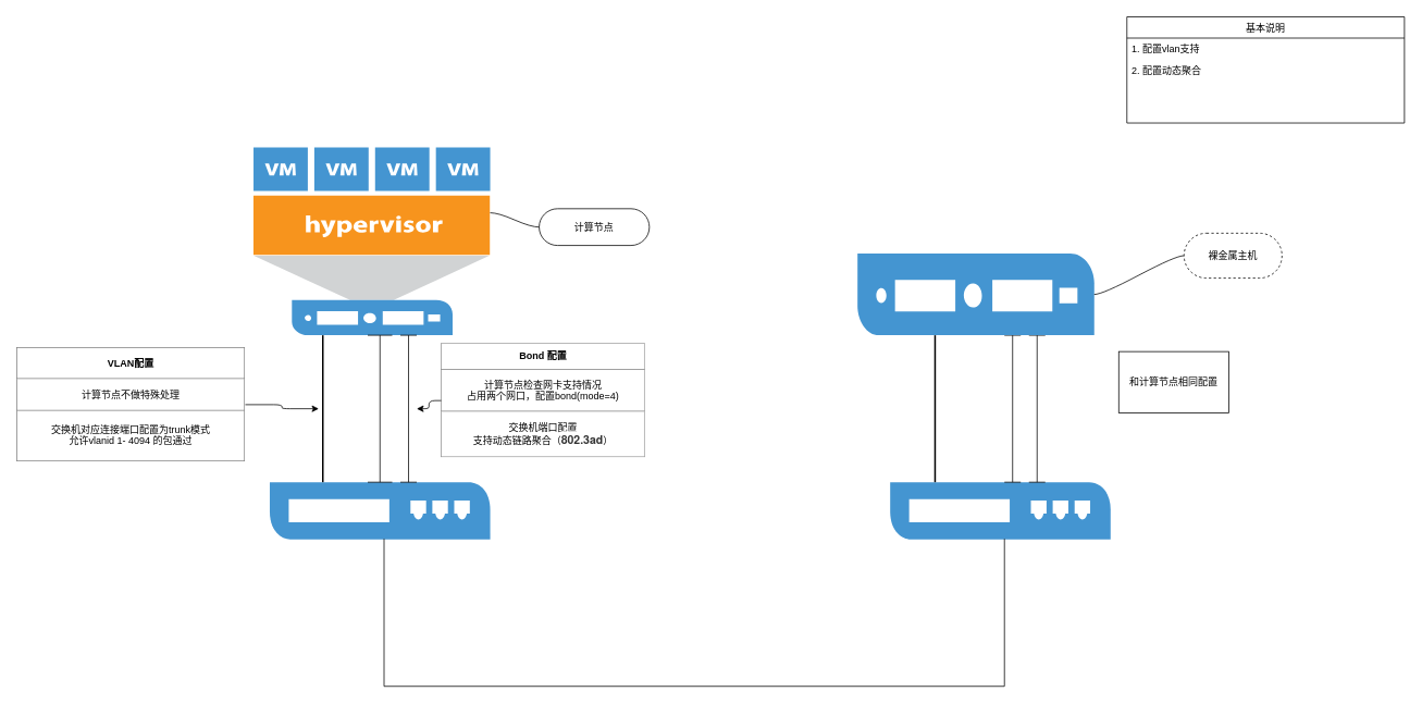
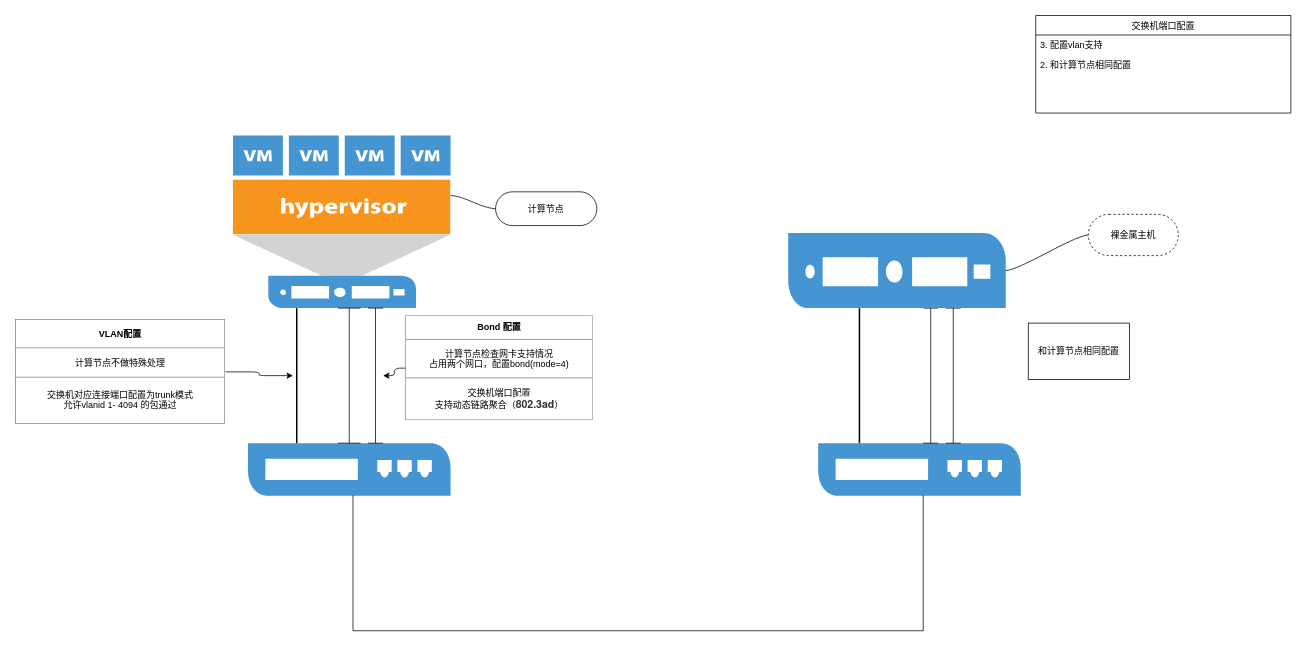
- <mxCell id="2" value="基本说明" style="swimlane;fontStyle=0;childLayout=stackLayout;horizontal=1;startSize=26;fillColor=none;horizontalStack=0;resizeParent=1;resizeParentMax=0;resizeLast=0;collapsible=1;marginBottom=0;" vertex="1" parent="1"><mxGeometry x="1380" y="20" width="340" height="130" as="geometry" /></mxCell>
+ <mxCell id="2" value="交换机端口配置" style="swimlane;fontStyle=0;childLayout=stackLayout;horizontal=1;startSize=26;fillColor=none;horizontalStack=0;resizeParent=1;resizeParentMax=0;resizeLast=0;collapsible=1;marginBottom=0;" vertex="1" parent="1"><mxGeometry x="1380" y="20" width="340" height="130" as="geometry" /></mxCell>
- <mxCell id="3" value="1. 配置vlan支持" style="text;strokeColor=none;fillColor=none;align=left;verticalAlign=top;spacingLeft=4;spacingRight=4;overflow=hidden;rotatable=0;points=[[0,0.5],[1,0.5]];portConstraint=eastwest;" vertex="1" parent="2"><mxGeometry y="26" width="340" height="26" as="geometry" /></mxCell>
+ <mxCell id="3" value="3. 配置vlan支持" style="text;strokeColor=none;fillColor=none;align=left;verticalAlign=top;spacingLeft=4;spacingRight=4;overflow=hidden;rotatable=0;points=[[0,0.5],[1,0.5]];portConstraint=eastwest;" vertex="1" parent="2"><mxGeometry y="26" width="340" height="26" as="geometry" /></mxCell>
- <mxCell id="4" value="2. 配置动态聚合" style="text;strokeColor=none;fillColor=none;align=left;verticalAlign=top;spacingLeft=4;spacingRight=4;overflow=hidden;rotatable=0;points=[[0,0.5],[1,0.5]];portConstraint=eastwest;" vertex="1" parent="2"><mxGeometry y="52" width="340" height="78" as="geometry" /></mxCell>
+ <mxCell id="4" value="2. 和计算节点相同配置" style="text;strokeColor=none;fillColor=none;align=left;verticalAlign=top;spacingLeft=4;spacingRight=4;overflow=hidden;rotatable=0;points=[[0,0.5],[1,0.5]];portConstraint=eastwest;" vertex="1" parent="2"><mxGeometry y="52" width="340" height="78" as="geometry" /></mxCell>
